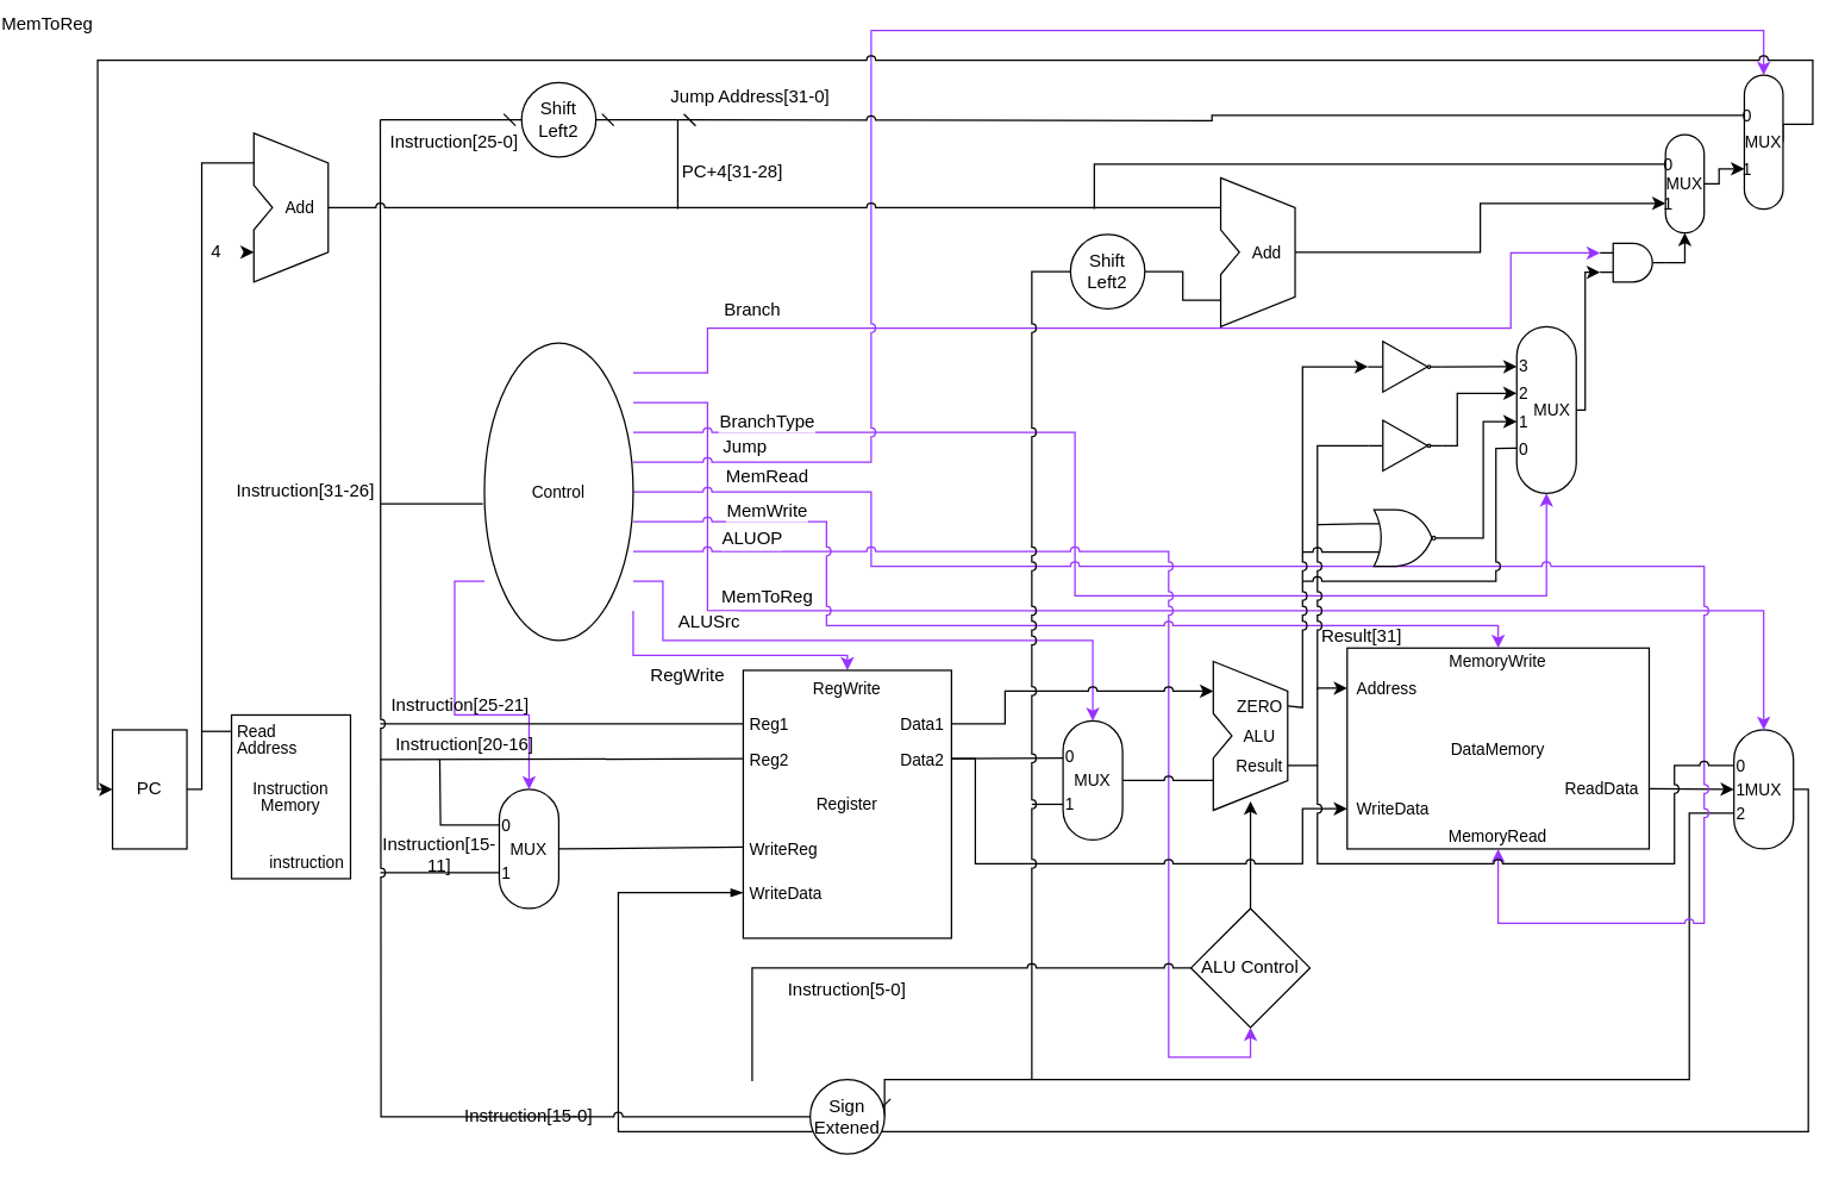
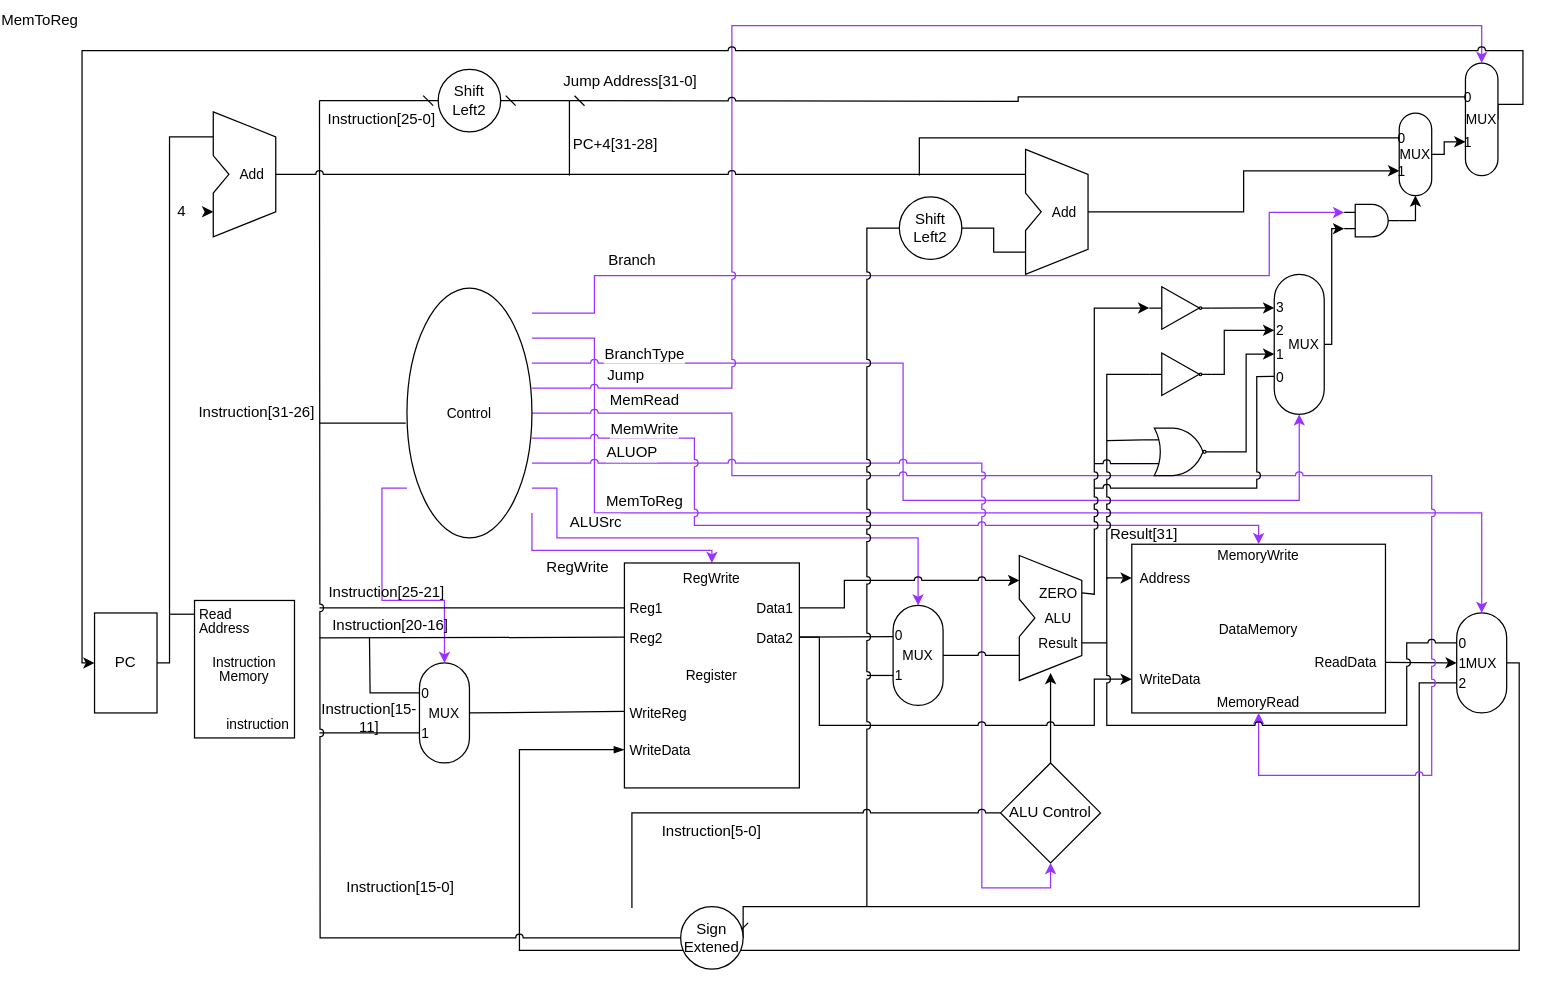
- <mxCell id="94" value="Instruction[15-0]" style="text;html=1;strokeColor=none;fillColor=none;align=center;verticalAlign=middle;whiteSpace=wrap;rounded=0;" vertex="1" parent="1"><mxGeometry x="255" y="740" width="110" height="20" as="geometry" /></mxCell>
+ <mxCell id="94" value="Instruction[15-0]" style="text;html=1;strokeColor=none;fillColor=none;align=center;verticalAlign=middle;whiteSpace=wrap;rounded=0;" vertex="1" parent="1"><mxGeometry x="220" y="700" width="110" height="20" as="geometry" /></mxCell>
